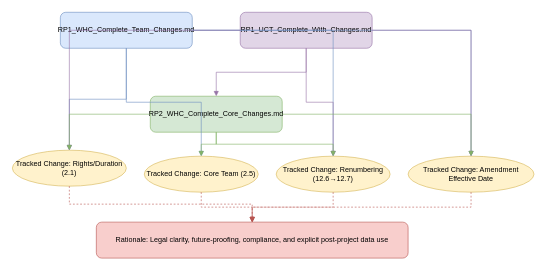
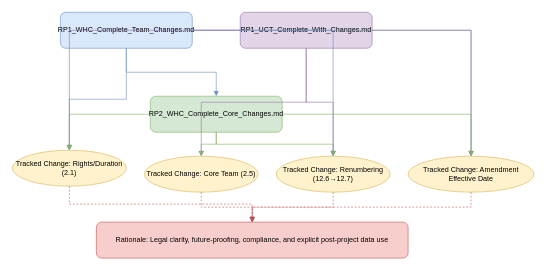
- <mxCell id="15" style="edgeStyle=orthogonalEdgeStyle;rounded=0;orthogonalLoop=1;jettySize=auto;html=1;endArrow=block;endFill=1;strokeColor=#9673a6;" edge="1" parent="1" source="3" target="4"><mxGeometry relative="1" as="geometry" /></mxCell>
+ <mxCell id="15" style="edgeStyle=orthogonalEdgeStyle;rounded=0;orthogonalLoop=1;jettySize=auto;html=1;endArrow=block;endFill=1;strokeColor=#9673a6;" edge="1" parent="1" source="3" target="6"><mxGeometry relative="1" as="geometry" /></mxCell>
- <mxCell id="11" style="edgeStyle=orthogonalEdgeStyle;rounded=0;orthogonalLoop=1;jettySize=auto;html=1;endArrow=block;endFill=1;strokeColor=#6c8ebf;" edge="1" parent="1" source="2" target="6"><mxGeometry relative="1" as="geometry" /></mxCell>
+ <mxCell id="11" style="edgeStyle=orthogonalEdgeStyle;rounded=0;orthogonalLoop=1;jettySize=auto;html=1;endArrow=block;endFill=1;strokeColor=#6c8ebf;" edge="1" parent="1" source="2" target="4"><mxGeometry relative="1" as="geometry" /></mxCell>
